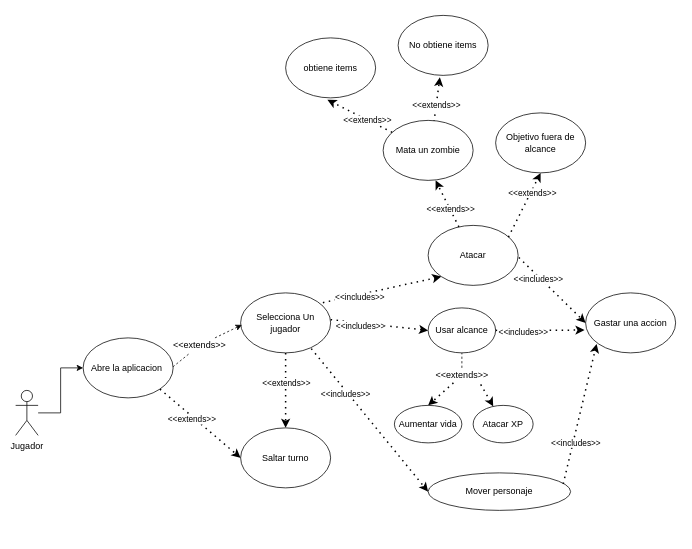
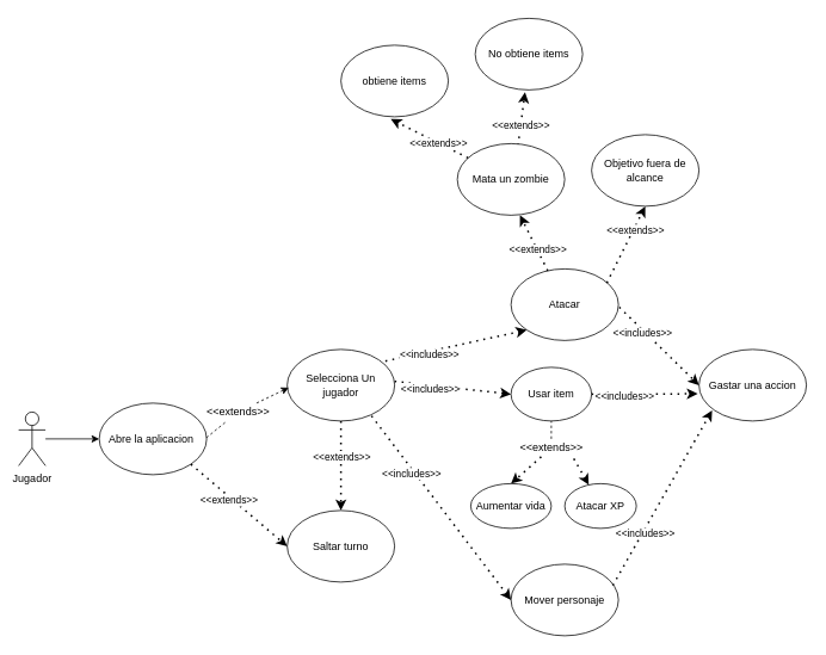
- <mxCell id="15" value="Usar alcance" style="ellipse;whiteSpace=wrap;html=1;" vertex="1" parent="1"><mxGeometry x="570" y="410" width="90" height="60" as="geometry" /></mxCell>
+ <mxCell id="15" value="Usar item" style="ellipse;whiteSpace=wrap;html=1;" vertex="1" parent="1"><mxGeometry x="570" y="410" width="90" height="60" as="geometry" /></mxCell>
- <mxCell id="3" value="Jugador" style="shape=umlActor;verticalLabelPosition=bottom;verticalAlign=top;html=1;outlineConnect=0;" vertex="1" parent="1"><mxGeometry x="20" y="520" width="30" height="60" as="geometry" /></mxCell>
+ <mxCell id="3" value="Jugador" style="shape=umlActor;verticalLabelPosition=bottom;verticalAlign=top;html=1;outlineConnect=0;" vertex="1" parent="1"><mxGeometry x="20" y="460" width="30" height="60" as="geometry" /></mxCell>
- <mxCell id="10" value="Mover personaje" style="ellipse;whiteSpace=wrap;html=1;" vertex="1" parent="1"><mxGeometry x="570" y="630" width="190" height="50" as="geometry" /></mxCell>
+ <mxCell id="10" value="Mover personaje" style="ellipse;whiteSpace=wrap;html=1;" vertex="1" parent="1"><mxGeometry x="570" y="630" width="120" height="80" as="geometry" /></mxCell>
